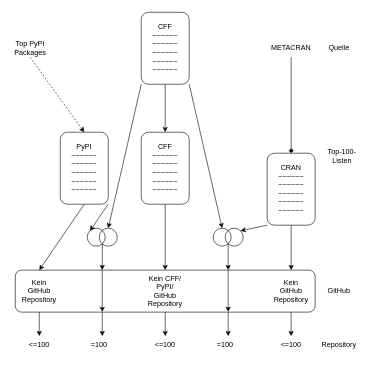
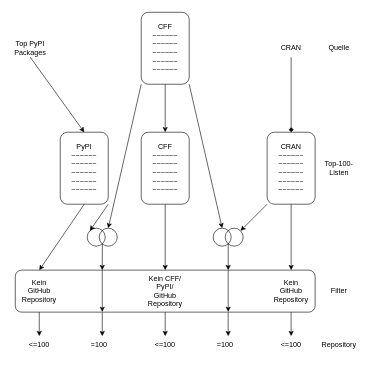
- <mxCell id="41" value="METACRAN" style="text;html=1;align=center;verticalAlign=middle;whiteSpace=wrap;rounded=0;" parent="1" vertex="1"><mxGeometry x="450" y="65" width="70" height="30" as="geometry" /></mxCell>
+ <mxCell id="41" value="CRAN" style="text;html=1;align=center;verticalAlign=middle;whiteSpace=wrap;rounded=0;" parent="1" vertex="1"><mxGeometry x="450" y="65" width="70" height="30" as="geometry" /></mxCell>
- <mxCell id="42" value="" style="endArrow=classic;html=1;rounded=0;entryX=0.5;entryY=0;entryDx=0;entryDy=0;exitX=0.5;exitY=1;exitDx=0;exitDy=0;dashed=1;" parent="1" source="40" target="2" edge="1"><mxGeometry width="50" height="50" relative="1" as="geometry"><mxPoint x="-5" y="120" as="sourcePoint" /><mxPoint x="35" y="130" as="targetPoint" /></mxGeometry></mxCell>
+ <mxCell id="42" value="" style="endArrow=classic;html=1;rounded=0;entryX=0.5;entryY=0;entryDx=0;entryDy=0;exitX=0.5;exitY=1;exitDx=0;exitDy=0;" parent="1" source="40" target="2" edge="1"><mxGeometry width="50" height="50" relative="1" as="geometry"><mxPoint x="-5" y="120" as="sourcePoint" /><mxPoint x="35" y="130" as="targetPoint" /></mxGeometry></mxCell>
- <mxCell id="25" value="Top-100-Listen" style="text;html=1;align=center;verticalAlign=middle;whiteSpace=wrap;rounded=0;" parent="1" vertex="1"><mxGeometry x="540" y="245" width="60" height="30" as="geometry" /></mxCell>
+ <mxCell id="25" value="Top-100-Listen" style="text;html=1;align=center;verticalAlign=middle;whiteSpace=wrap;rounded=0;" parent="1" vertex="1"><mxGeometry x="535" y="265" width="60" height="30" as="geometry" /></mxCell>
- <mxCell id="4" value="CRAN&lt;div&gt;~~~~~~&lt;/div&gt;&lt;div&gt;~~~~~~&lt;/div&gt;&lt;div&gt;~~~~~~&lt;/div&gt;&lt;div&gt;~~~~~~&lt;/div&gt;&lt;div&gt;~~~~~~&lt;/div&gt;" style="rounded=1;whiteSpace=wrap;html=1;" parent="1" vertex="1"><mxGeometry x="445" y="255" width="80" height="120" as="geometry" /></mxCell>
+ <mxCell id="4" value="CRAN&lt;div&gt;~~~~~~&lt;/div&gt;&lt;div&gt;~~~~~~&lt;/div&gt;&lt;div&gt;~~~~~~&lt;/div&gt;&lt;div&gt;~~~~~~&lt;/div&gt;&lt;div&gt;~~~~~~&lt;/div&gt;" style="rounded=1;whiteSpace=wrap;html=1;" parent="1" vertex="1"><mxGeometry x="445" y="220" width="80" height="120" as="geometry" /></mxCell>
- <mxCell id="24" value="GitHub" style="text;html=1;align=center;verticalAlign=middle;whiteSpace=wrap;rounded=0;" parent="1" vertex="1"><mxGeometry x="535" y="470" width="60" height="30" as="geometry" /></mxCell>
+ <mxCell id="24" value="Filter" style="text;html=1;align=center;verticalAlign=middle;whiteSpace=wrap;rounded=0;" parent="1" vertex="1"><mxGeometry x="535" y="470" width="60" height="30" as="geometry" /></mxCell>
